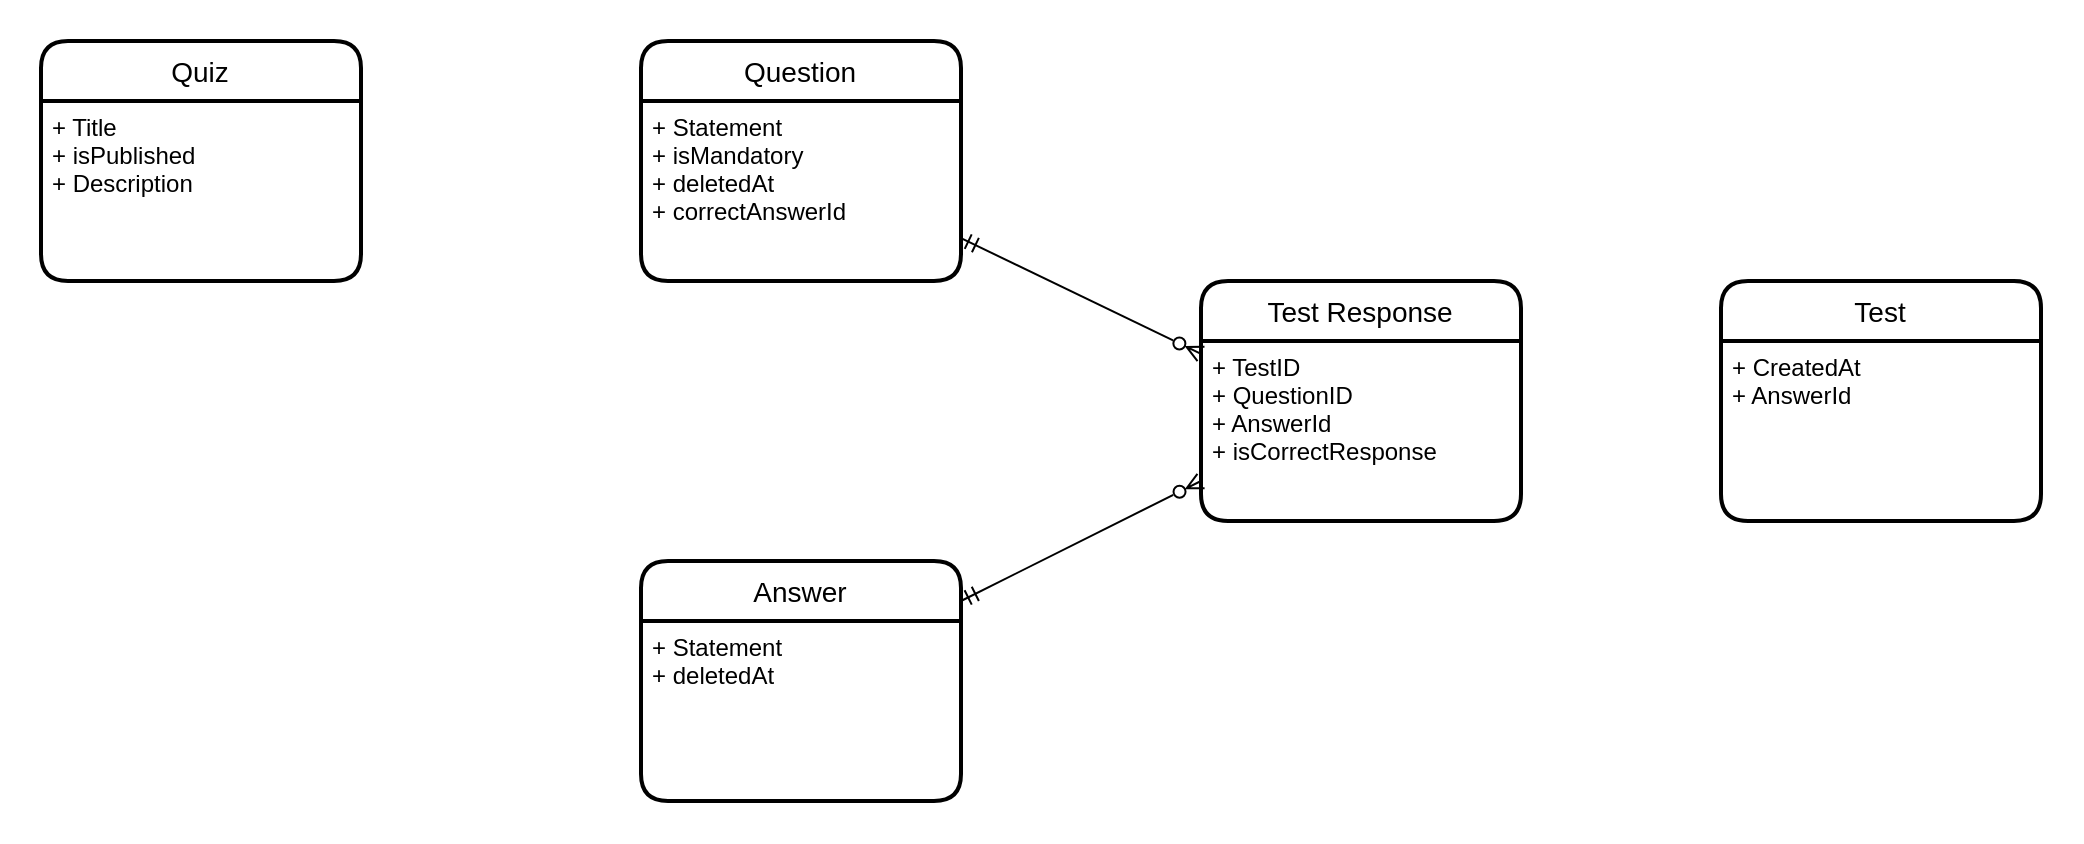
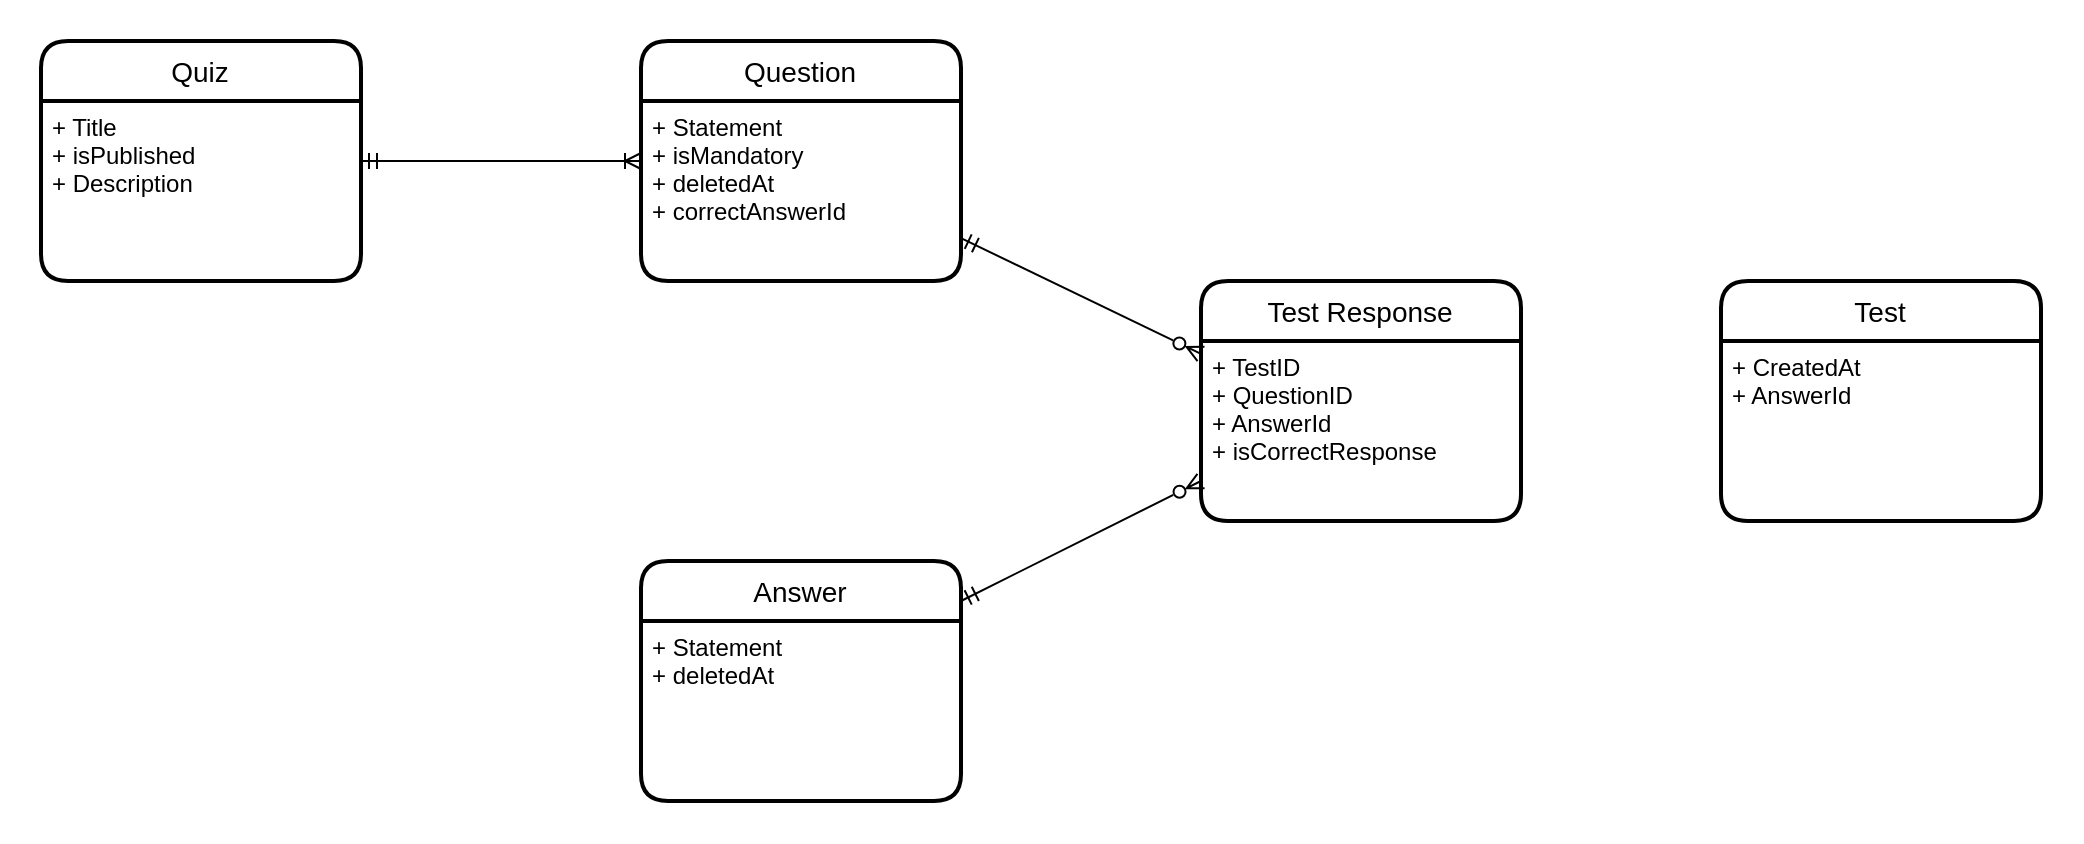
+ <mxCell id="2" style="edgeStyle=none;html=1;startArrow=ERmandOne;startFill=0;endArrow=ERoneToMany;endFill=0;" parent="1" source="3" target="6" edge="1"><mxGeometry relative="1" as="geometry" /></mxCell>
